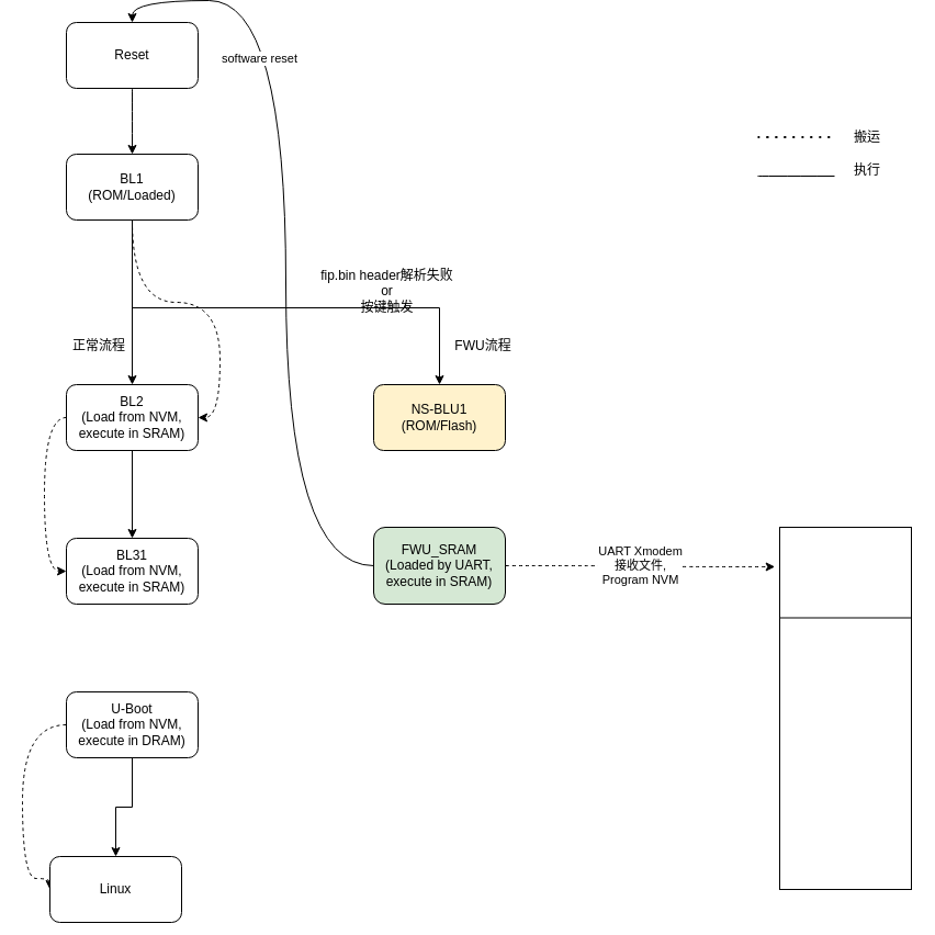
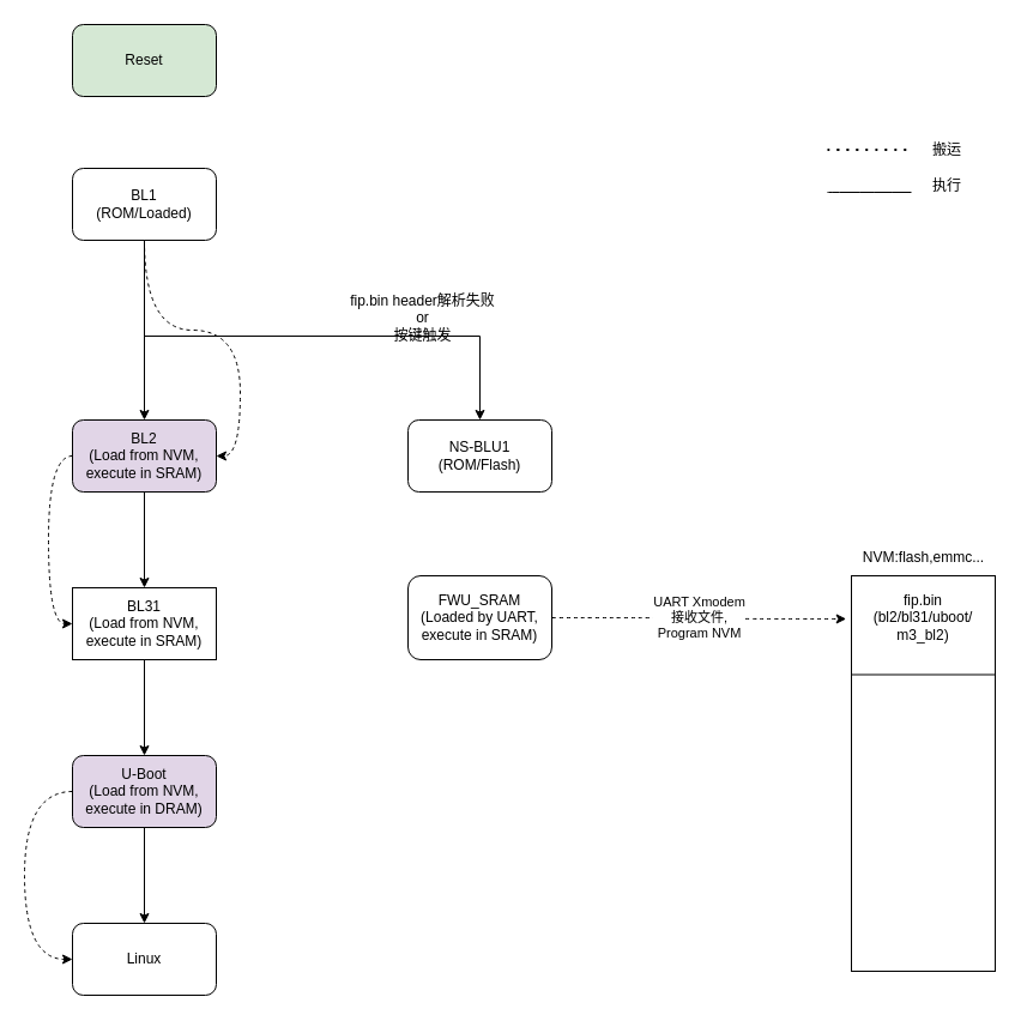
- <mxCell id="28" value="Reset" style="rounded=1;whiteSpace=wrap;html=1;" vertex="1" parent="1"><mxGeometry x="60" y="20" width="120" height="60" as="geometry" /></mxCell>
+ <mxCell id="28" value="Reset" style="rounded=1;whiteSpace=wrap;html=1;fillColor=#d5e8d4;" vertex="1" parent="1"><mxGeometry x="60" y="20" width="120" height="60" as="geometry" /></mxCell>
- <mxCell id="27" style="edgeStyle=orthogonalEdgeStyle;curved=1;orthogonalLoop=1;jettySize=auto;html=1;exitX=0.5;exitY=1;exitDx=0;exitDy=0;entryX=0.5;entryY=0;entryDx=0;entryDy=0;" edge="1" parent="1" source="28" target="4"><mxGeometry relative="1" as="geometry" /></mxCell>
- <mxCell id="30" style="edgeStyle=orthogonalEdgeStyle;curved=1;orthogonalLoop=1;jettySize=auto;html=1;entryX=0.5;entryY=0;entryDx=0;entryDy=0;" edge="1" parent="1" source="32" target="28"><mxGeometry relative="1" as="geometry" /></mxCell>
- <mxCell id="31" value="software reset" style="edgeLabel;html=1;align=center;verticalAlign=middle;resizable=0;points=[];" vertex="1" connectable="0" parent="30"><mxGeometry x="0.439" y="25" relative="1" as="geometry"><mxPoint as="offset" /></mxGeometry></mxCell>
- <mxCell id="16" value="正常流程" style="text;html=1;strokeColor=none;fillColor=none;align=center;verticalAlign=middle;whiteSpace=wrap;rounded=0;" vertex="1" parent="1"><mxGeometry x="60" y="300" width="60" height="30" as="geometry" /></mxCell>
- <mxCell id="17" value="FWU流程" style="text;html=1;strokeColor=none;fillColor=none;align=center;verticalAlign=middle;whiteSpace=wrap;rounded=0;" vertex="1" parent="1"><mxGeometry x="410" y="300" width="60" height="30" as="geometry" /></mxCell>
- <mxCell id="7" value="BL2&lt;br&gt;(Load from NVM, execute in SRAM)" style="rounded=1;whiteSpace=wrap;html=1;" vertex="1" parent="1"><mxGeometry x="60" y="350" width="120" height="60" as="geometry" /></mxCell>
+ <mxCell id="7" value="BL2&lt;br&gt;(Load from NVM, execute in SRAM)" style="rounded=1;whiteSpace=wrap;html=1;fillColor=#e1d5e7;" vertex="1" parent="1"><mxGeometry x="60" y="350" width="120" height="60" as="geometry" /></mxCell>
- <mxCell id="18" value="NS-BLU1&lt;br&gt;(ROM/Flash)" style="rounded=1;whiteSpace=wrap;html=1;fillColor=#fff2cc;" vertex="1" parent="1"><mxGeometry x="340" y="350" width="120" height="60" as="geometry" /></mxCell>
+ <mxCell id="18" value="NS-BLU1&lt;br&gt;(ROM/Flash)" style="rounded=1;whiteSpace=wrap;html=1;" vertex="1" parent="1"><mxGeometry x="340" y="350" width="120" height="60" as="geometry" /></mxCell>
+ <mxCell id="20" value="NVM:flash,emmc..." style="text;html=1;align=center;verticalAlign=middle;resizable=0;points=[];autosize=1;strokeColor=none;fillColor=none;" vertex="1" parent="1"><mxGeometry x="710" y="450" width="120" height="30" as="geometry" /></mxCell>
- <mxCell id="32" value="FWU_SRAM&lt;br&gt;(Loaded by UART, execute in SRAM)" style="rounded=1;whiteSpace=wrap;html=1;fillColor=#d5e8d4;" vertex="1" parent="1"><mxGeometry x="340" y="480" width="120" height="70" as="geometry" /></mxCell>
+ <mxCell id="32" value="FWU_SRAM&lt;br&gt;(Loaded by UART, execute in SRAM)" style="rounded=1;whiteSpace=wrap;html=1;" vertex="1" parent="1"><mxGeometry x="340" y="480" width="120" height="70" as="geometry" /></mxCell>
+ <mxCell id="21" value="fip.bin&lt;br&gt;(bl2/bl31/uboot/&lt;br&gt;m3_bl2)" style="text;html=1;strokeColor=none;fillColor=none;align=center;verticalAlign=middle;whiteSpace=wrap;rounded=0;" vertex="1" parent="1"><mxGeometry x="740" y="500" width="60" height="30" as="geometry" /></mxCell>
- <mxCell id="9" value="BL31&lt;br&gt;(Load from NVM, execute in SRAM)" style="rounded=1;whiteSpace=wrap;html=1;" vertex="1" parent="1"><mxGeometry x="60" y="490" width="120" height="60" as="geometry" /></mxCell>
+ <mxCell id="9" value="BL31&lt;br&gt;(Load from NVM, execute in SRAM)" style="whiteSpace=wrap;html=1;rounded=0;" vertex="1" parent="1"><mxGeometry x="60" y="490" width="120" height="60" as="geometry" /></mxCell>
+ <mxCell id="8" value="" style="edgeStyle=orthogonalEdgeStyle;rounded=0;orthogonalLoop=1;jettySize=auto;html=1;" edge="1" parent="1" source="9" target="12"><mxGeometry relative="1" as="geometry" /></mxCell>
- <mxCell id="12" value="U-Boot&lt;br&gt;(Load from NVM, execute in DRAM)" style="rounded=1;whiteSpace=wrap;html=1;" vertex="1" parent="1"><mxGeometry x="60" y="630" width="120" height="60" as="geometry" /></mxCell>
+ <mxCell id="12" value="U-Boot&lt;br&gt;(Load from NVM, execute in DRAM)" style="rounded=1;whiteSpace=wrap;html=1;fillColor=#e1d5e7;" vertex="1" parent="1"><mxGeometry x="60" y="630" width="120" height="60" as="geometry" /></mxCell>
- <mxCell id="13" value="Linux" style="rounded=1;whiteSpace=wrap;html=1;" vertex="1" parent="1"><mxGeometry x="45" y="780" width="120" height="60" as="geometry" /></mxCell>
+ <mxCell id="13" value="Linux" style="rounded=1;whiteSpace=wrap;html=1;" vertex="1" parent="1"><mxGeometry x="60" y="770" width="120" height="60" as="geometry" /></mxCell>
